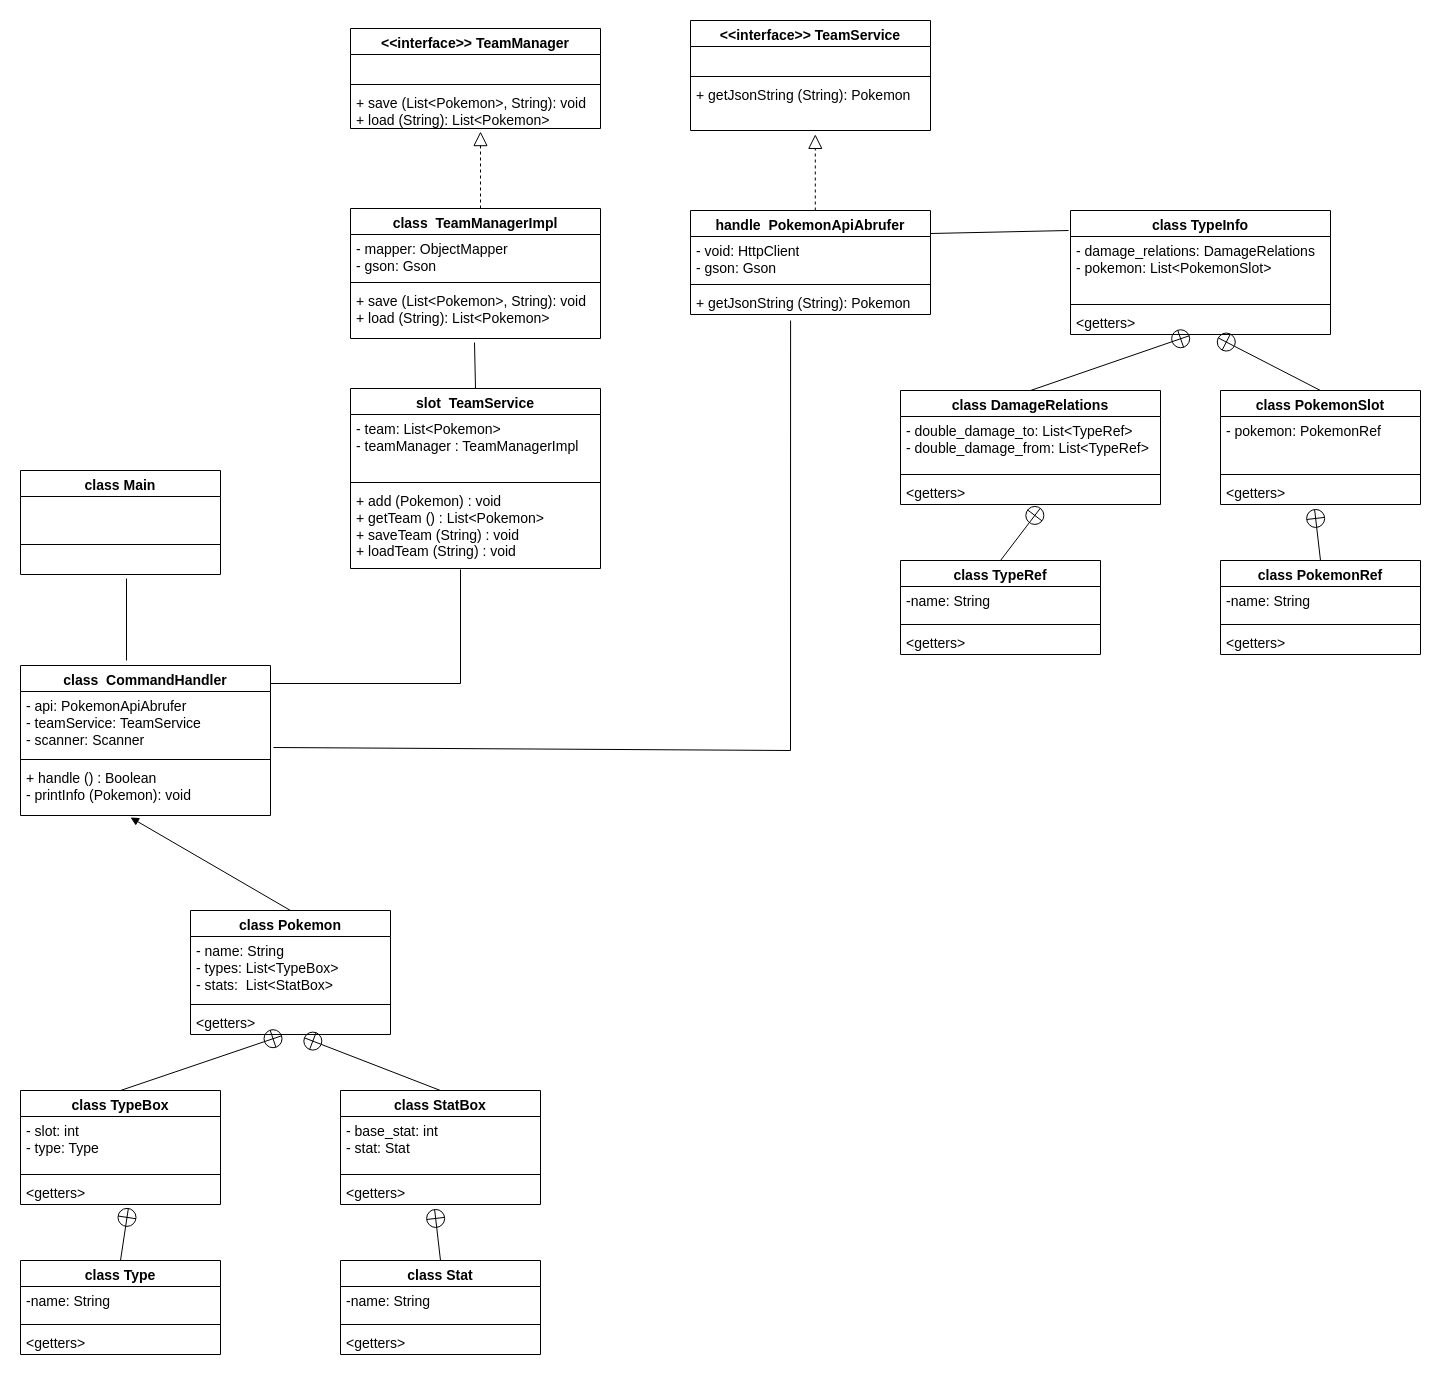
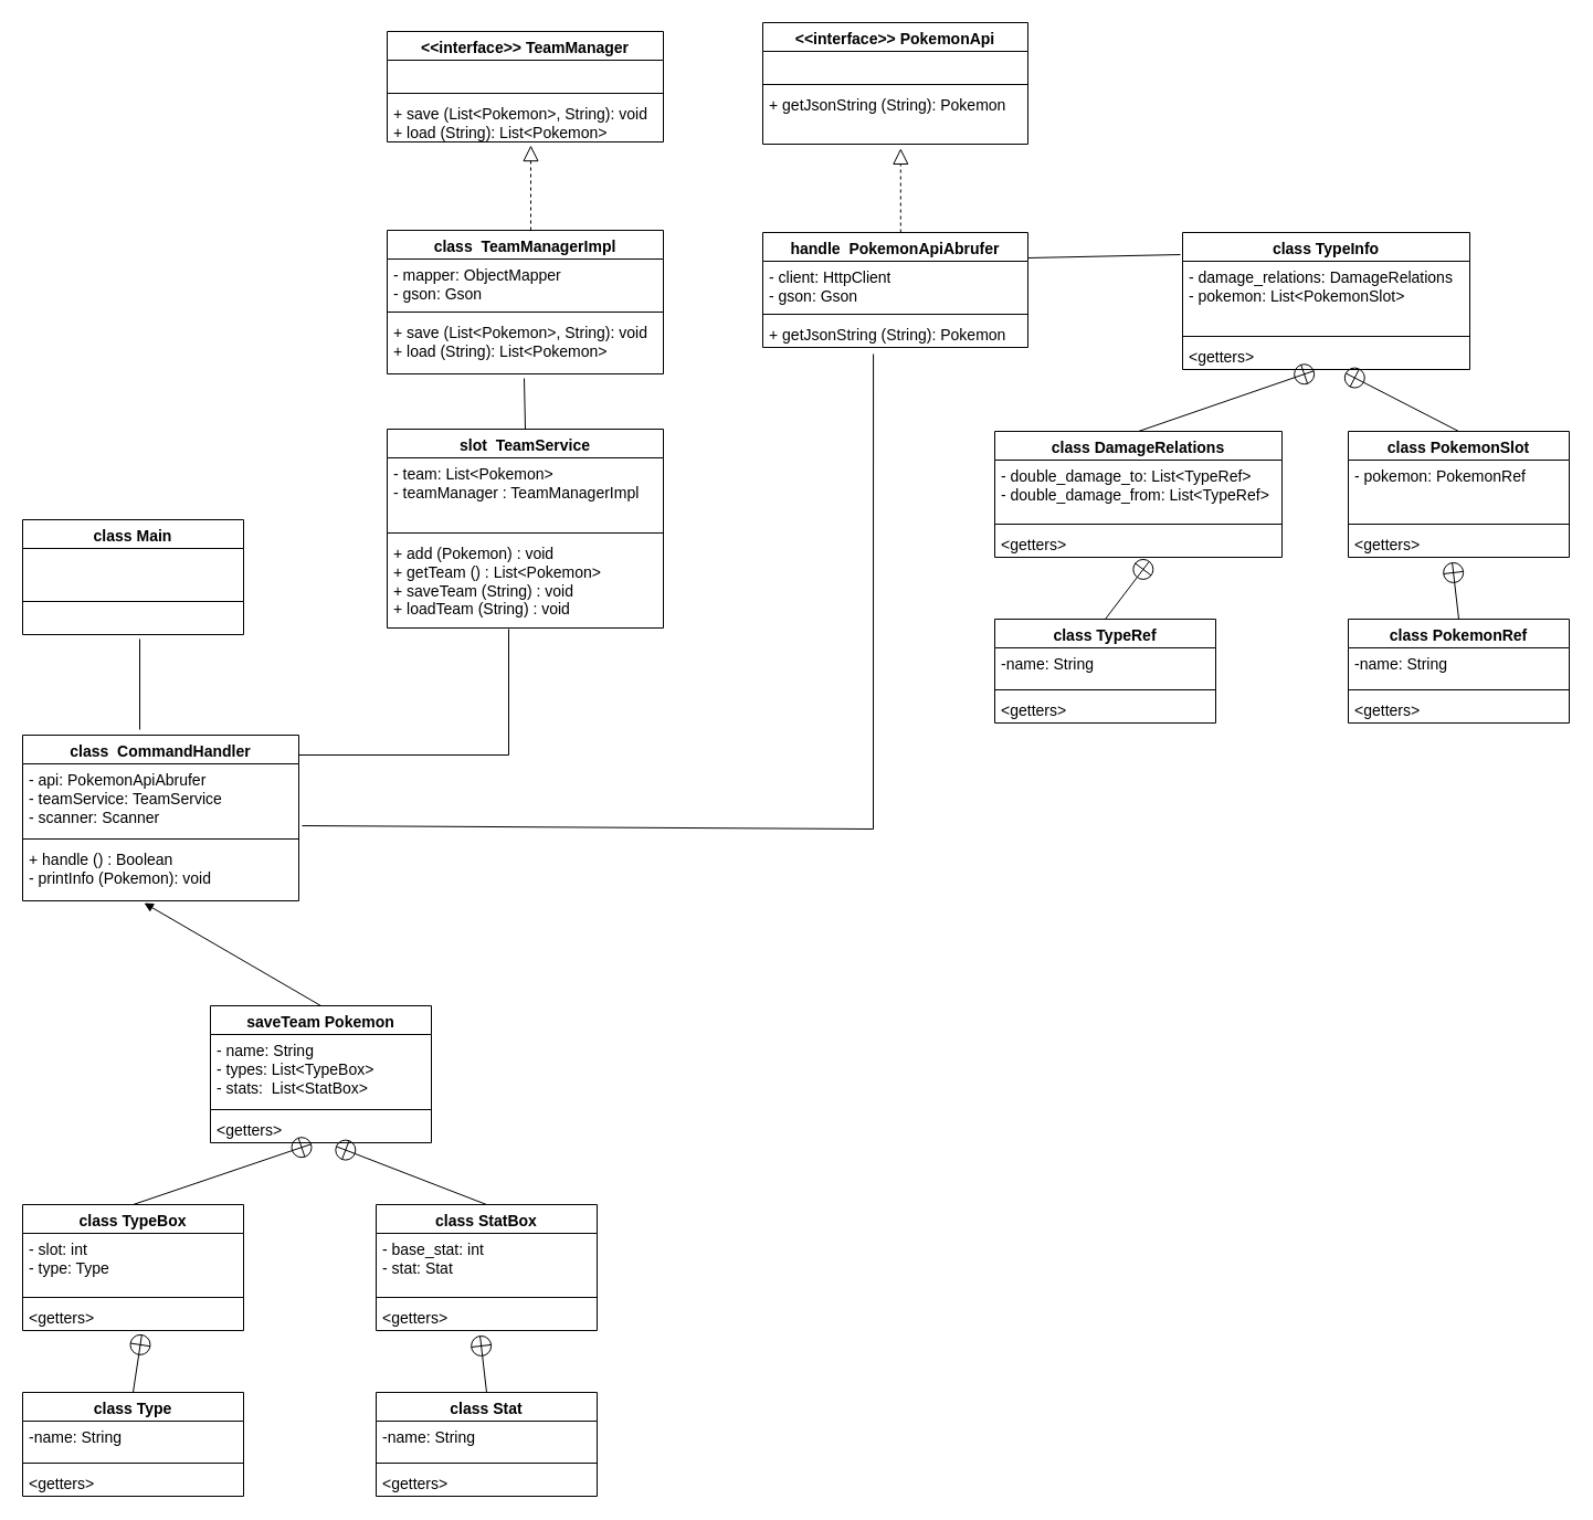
- <mxCell id="6" value="&amp;lt;&amp;lt;interface&amp;gt;&amp;gt;&amp;nbsp;&lt;span style=&quot;color: light-dark(rgb(0, 0, 0), rgb(255, 255, 255)); background-color: transparent;&quot;&gt;TeamService&lt;/span&gt;" style="swimlane;fontStyle=1;align=center;verticalAlign=top;childLayout=stackLayout;horizontal=1;startSize=26;horizontalStack=0;resizeParent=1;resizeParentMax=0;resizeLast=0;collapsible=1;marginBottom=0;whiteSpace=wrap;html=1;fontSize=14;" parent="1" vertex="1"><mxGeometry x="690" y="20" width="240" height="110" as="geometry" /></mxCell>
+ <mxCell id="6" value="&amp;lt;&amp;lt;interface&amp;gt;&amp;gt;&amp;nbsp;&lt;span style=&quot;color: light-dark(rgb(0, 0, 0), rgb(255, 255, 255)); background-color: transparent;&quot;&gt;PokemonApi&lt;/span&gt;" style="swimlane;fontStyle=1;align=center;verticalAlign=top;childLayout=stackLayout;horizontal=1;startSize=26;horizontalStack=0;resizeParent=1;resizeParentMax=0;resizeLast=0;collapsible=1;marginBottom=0;whiteSpace=wrap;html=1;fontSize=14;" parent="1" vertex="1"><mxGeometry x="690" y="20" width="240" height="110" as="geometry" /></mxCell>
- <mxCell id="3" value="- void: HttpClient&lt;div&gt;- gson: Gson&lt;/div&gt;" style="text;strokeColor=none;fillColor=none;align=left;verticalAlign=top;spacingLeft=4;spacingRight=4;overflow=hidden;rotatable=0;points=[[0,0.5],[1,0.5]];portConstraint=eastwest;whiteSpace=wrap;html=1;fontSize=14;" parent="2" vertex="1"><mxGeometry y="26" width="240" height="44" as="geometry" /></mxCell>
+ <mxCell id="3" value="- client: HttpClient&lt;div&gt;- gson: Gson&lt;/div&gt;" style="text;strokeColor=none;fillColor=none;align=left;verticalAlign=top;spacingLeft=4;spacingRight=4;overflow=hidden;rotatable=0;points=[[0,0.5],[1,0.5]];portConstraint=eastwest;whiteSpace=wrap;html=1;fontSize=14;" parent="2" vertex="1"><mxGeometry y="26" width="240" height="44" as="geometry" /></mxCell>
- <mxCell id="24" value="class Pokemon" style="swimlane;fontStyle=1;align=center;verticalAlign=top;childLayout=stackLayout;horizontal=1;startSize=26;horizontalStack=0;resizeParent=1;resizeParentMax=0;resizeLast=0;collapsible=1;marginBottom=0;whiteSpace=wrap;html=1;fontSize=14;" parent="1" vertex="1"><mxGeometry x="190" y="910" width="200" height="124" as="geometry" /></mxCell>
+ <mxCell id="24" value="saveTeam Pokemon" style="swimlane;fontStyle=1;align=center;verticalAlign=top;childLayout=stackLayout;horizontal=1;startSize=26;horizontalStack=0;resizeParent=1;resizeParentMax=0;resizeLast=0;collapsible=1;marginBottom=0;whiteSpace=wrap;html=1;fontSize=14;" parent="1" vertex="1"><mxGeometry x="190" y="910" width="200" height="124" as="geometry" /></mxCell>
